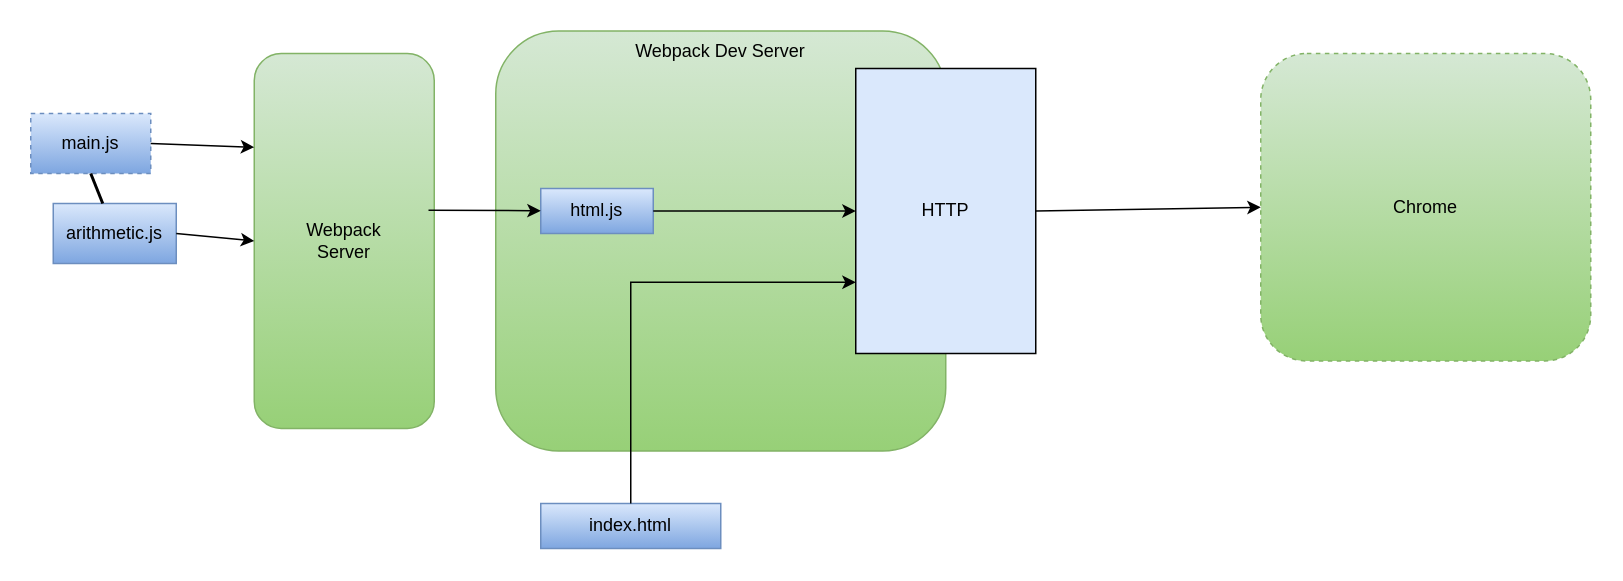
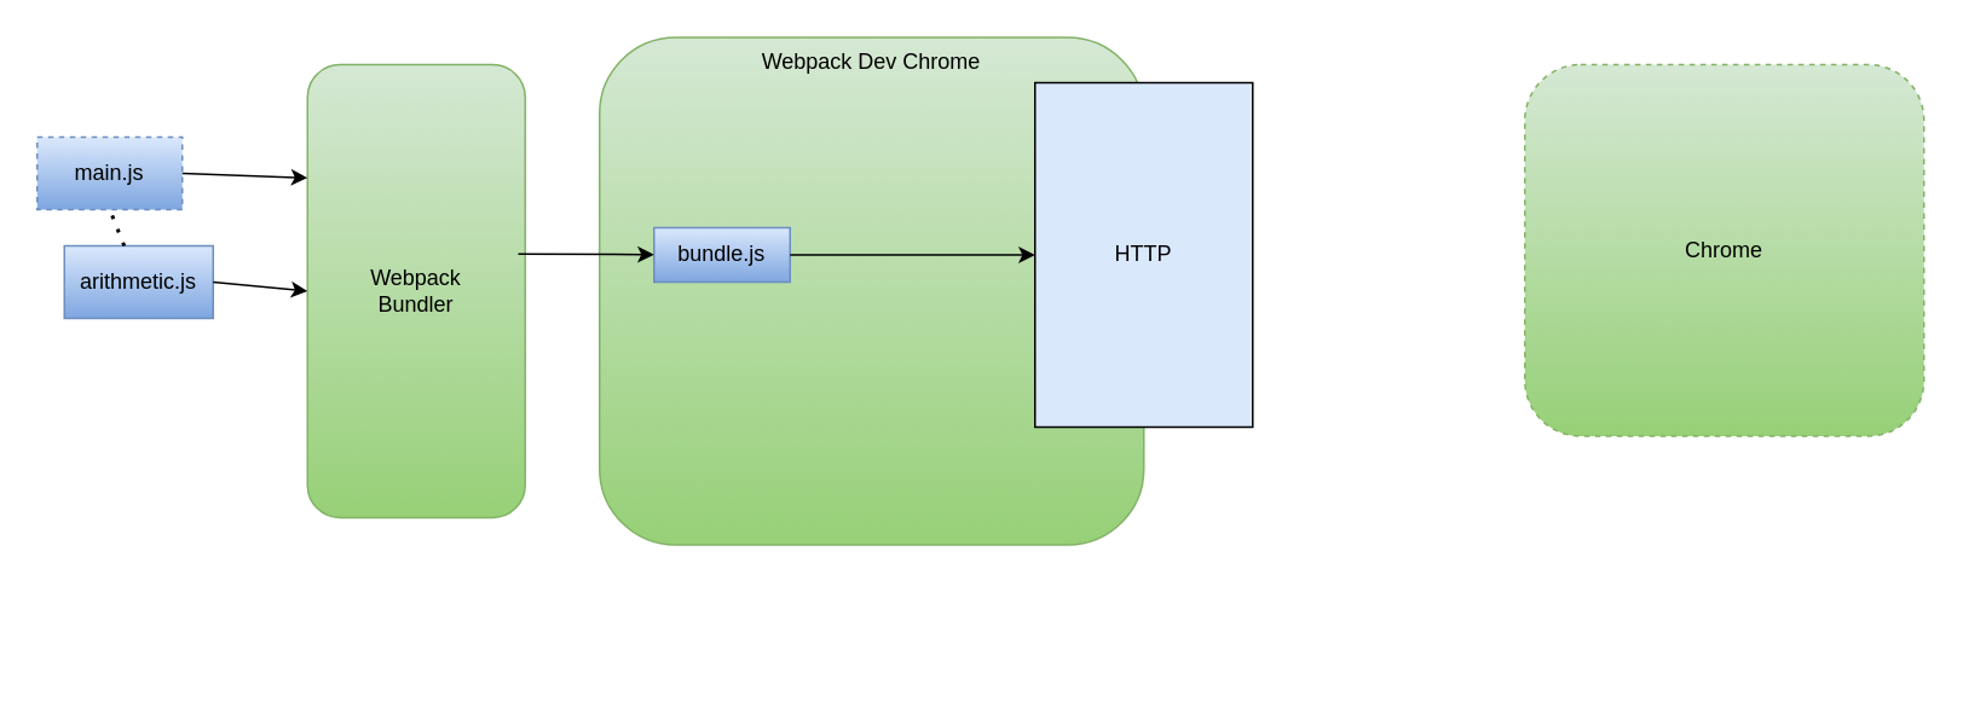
- <mxCell id="2" value="Webpack Dev Server" style="rounded=1;whiteSpace=wrap;html=1;fillColor=#d5e8d4;strokeColor=#82b366;gradientColor=#97d077;verticalAlign=top;" vertex="1" parent="1"><mxGeometry x="330" y="20" width="300" height="280" as="geometry" /></mxCell>
+ <mxCell id="2" value="Webpack Dev Chrome" style="rounded=1;whiteSpace=wrap;html=1;fillColor=#d5e8d4;strokeColor=#82b366;gradientColor=#97d077;verticalAlign=top;" vertex="1" parent="1"><mxGeometry x="330" y="20" width="300" height="280" as="geometry" /></mxCell>
- <mxCell id="5" value="" style="endArrow=none;dashed=0;html=1;dashPattern=1 3;strokeWidth=2;rounded=0;entryX=0.5;entryY=1;entryDx=0;entryDy=0;" edge="1" parent="1" source="4" target="3"><mxGeometry width="50" height="50" relative="1" as="geometry"><mxPoint x="-21" y="185" as="sourcePoint" /><mxPoint x="29" y="135" as="targetPoint" /></mxGeometry></mxCell>
+ <mxCell id="5" value="" style="endArrow=none;dashed=1;html=1;dashPattern=1 3;strokeWidth=2;rounded=0;entryX=0.5;entryY=1;entryDx=0;entryDy=0;" edge="1" parent="1" source="4" target="3"><mxGeometry width="50" height="50" relative="1" as="geometry"><mxPoint x="-21" y="185" as="sourcePoint" /><mxPoint x="29" y="135" as="targetPoint" /></mxGeometry></mxCell>
- <mxCell id="17" value="" style="endArrow=classic;html=1;rounded=0;entryX=0;entryY=0.5;entryDx=0;entryDy=0;exitX=1;exitY=0.5;exitDx=0;exitDy=0;" edge="1" parent="1" source="13" target="16"><mxGeometry width="50" height="50" relative="1" as="geometry"><mxPoint x="430" y="35" as="sourcePoint" /><mxPoint x="480" y="-15" as="targetPoint" /></mxGeometry></mxCell>
- <mxCell id="10" value="html.js" style="rounded=0;whiteSpace=wrap;html=1;fillColor=#dae8fc;strokeColor=#6c8ebf;gradientColor=#7ea6e0;" vertex="1" parent="1"><mxGeometry x="360" y="125" width="75" height="30" as="geometry" /></mxCell>
+ <mxCell id="10" value="bundle.js" style="rounded=0;whiteSpace=wrap;html=1;fillColor=#dae8fc;strokeColor=#6c8ebf;gradientColor=#7ea6e0;" vertex="1" parent="1"><mxGeometry x="360" y="125" width="75" height="30" as="geometry" /></mxCell>
- <mxCell id="6" value="Webpack&lt;br&gt;Server" style="rounded=1;whiteSpace=wrap;html=1;fillColor=#d5e8d4;strokeColor=#82b366;gradientColor=#97d077;" vertex="1" parent="1"><mxGeometry x="169" y="35" width="120" height="250" as="geometry" /></mxCell>
+ <mxCell id="6" value="Webpack&lt;br&gt;Bundler" style="rounded=1;whiteSpace=wrap;html=1;fillColor=#d5e8d4;strokeColor=#82b366;gradientColor=#97d077;" vertex="1" parent="1"><mxGeometry x="169" y="35" width="120" height="250" as="geometry" /></mxCell>
- <mxCell id="14" value="" style="endArrow=classic;html=1;rounded=0;edgeStyle=orthogonalEdgeStyle;exitX=0.5;exitY=0;exitDx=0;exitDy=0;entryX=0;entryY=0.75;entryDx=0;entryDy=0;" edge="1" parent="1" source="12" target="13"><mxGeometry width="50" height="50" relative="1" as="geometry"><mxPoint x="360" y="115" as="sourcePoint" /><mxPoint x="410" y="65" as="targetPoint" /></mxGeometry></mxCell>
- <mxCell id="12" value="index.html" style="rounded=0;whiteSpace=wrap;html=1;fillColor=#dae8fc;strokeColor=#6c8ebf;gradientColor=#7ea6e0;" vertex="1" parent="1"><mxGeometry x="360" y="335" width="120" height="30" as="geometry" /></mxCell>
